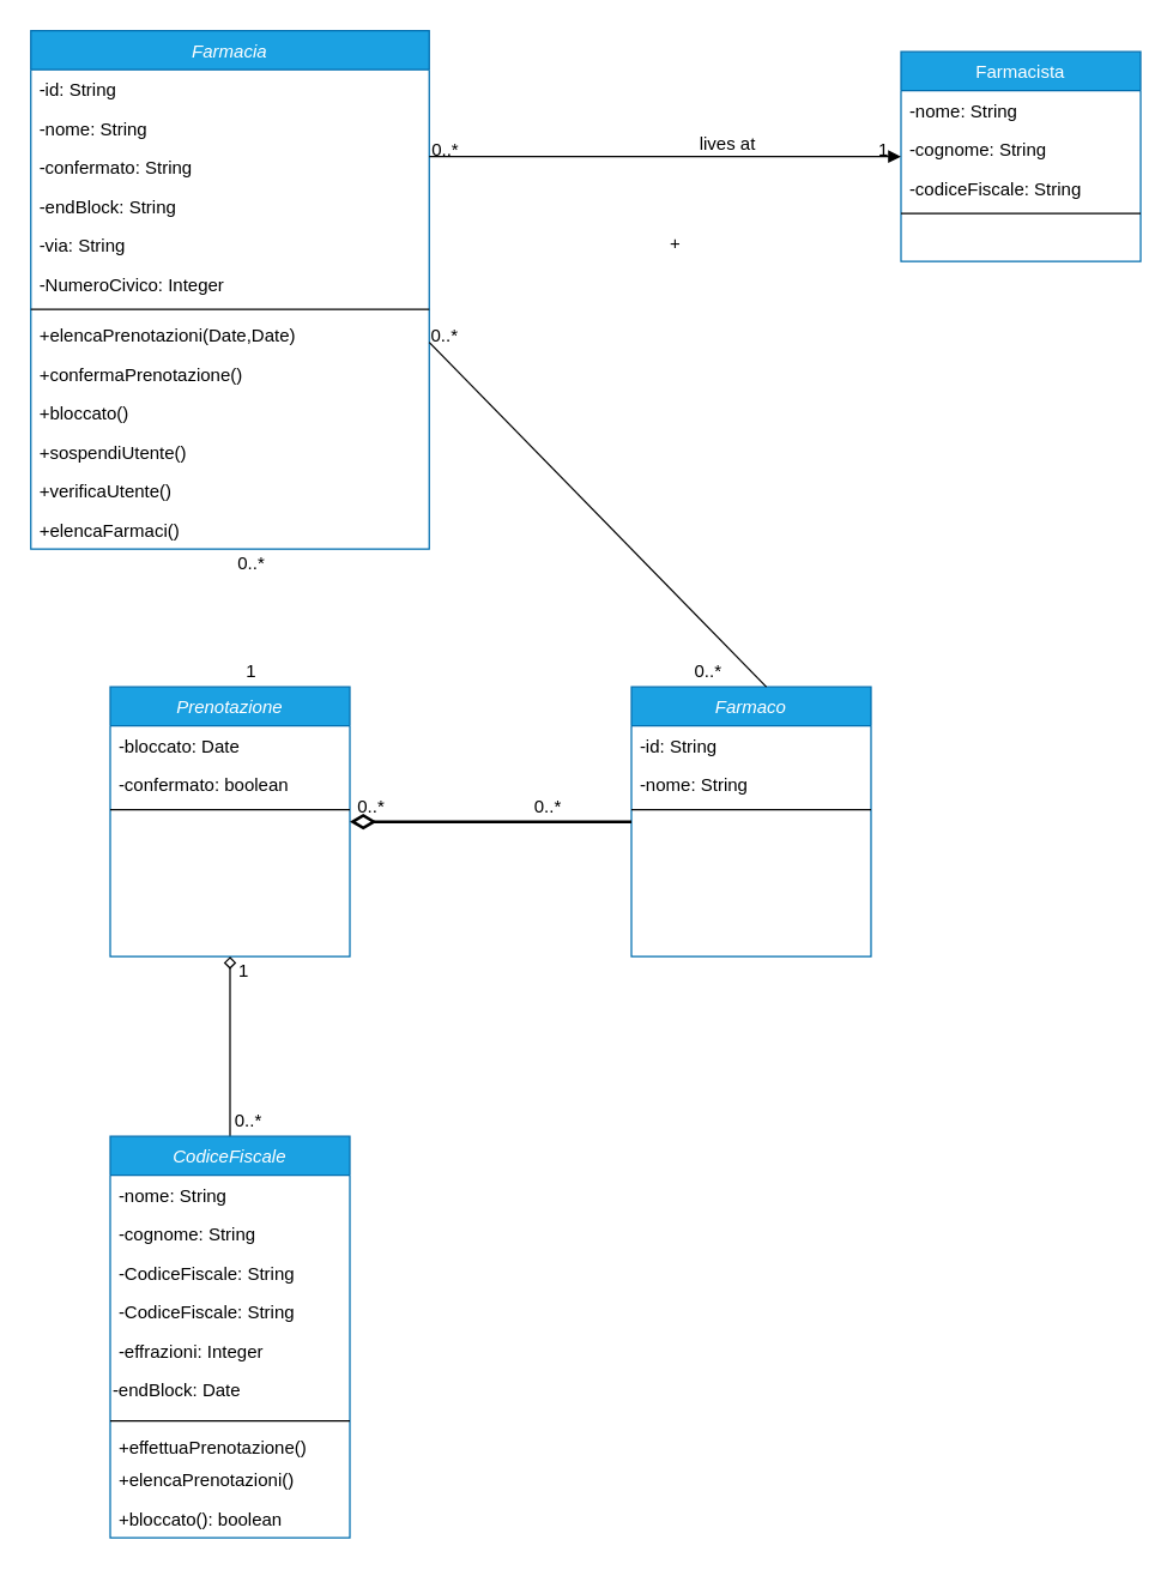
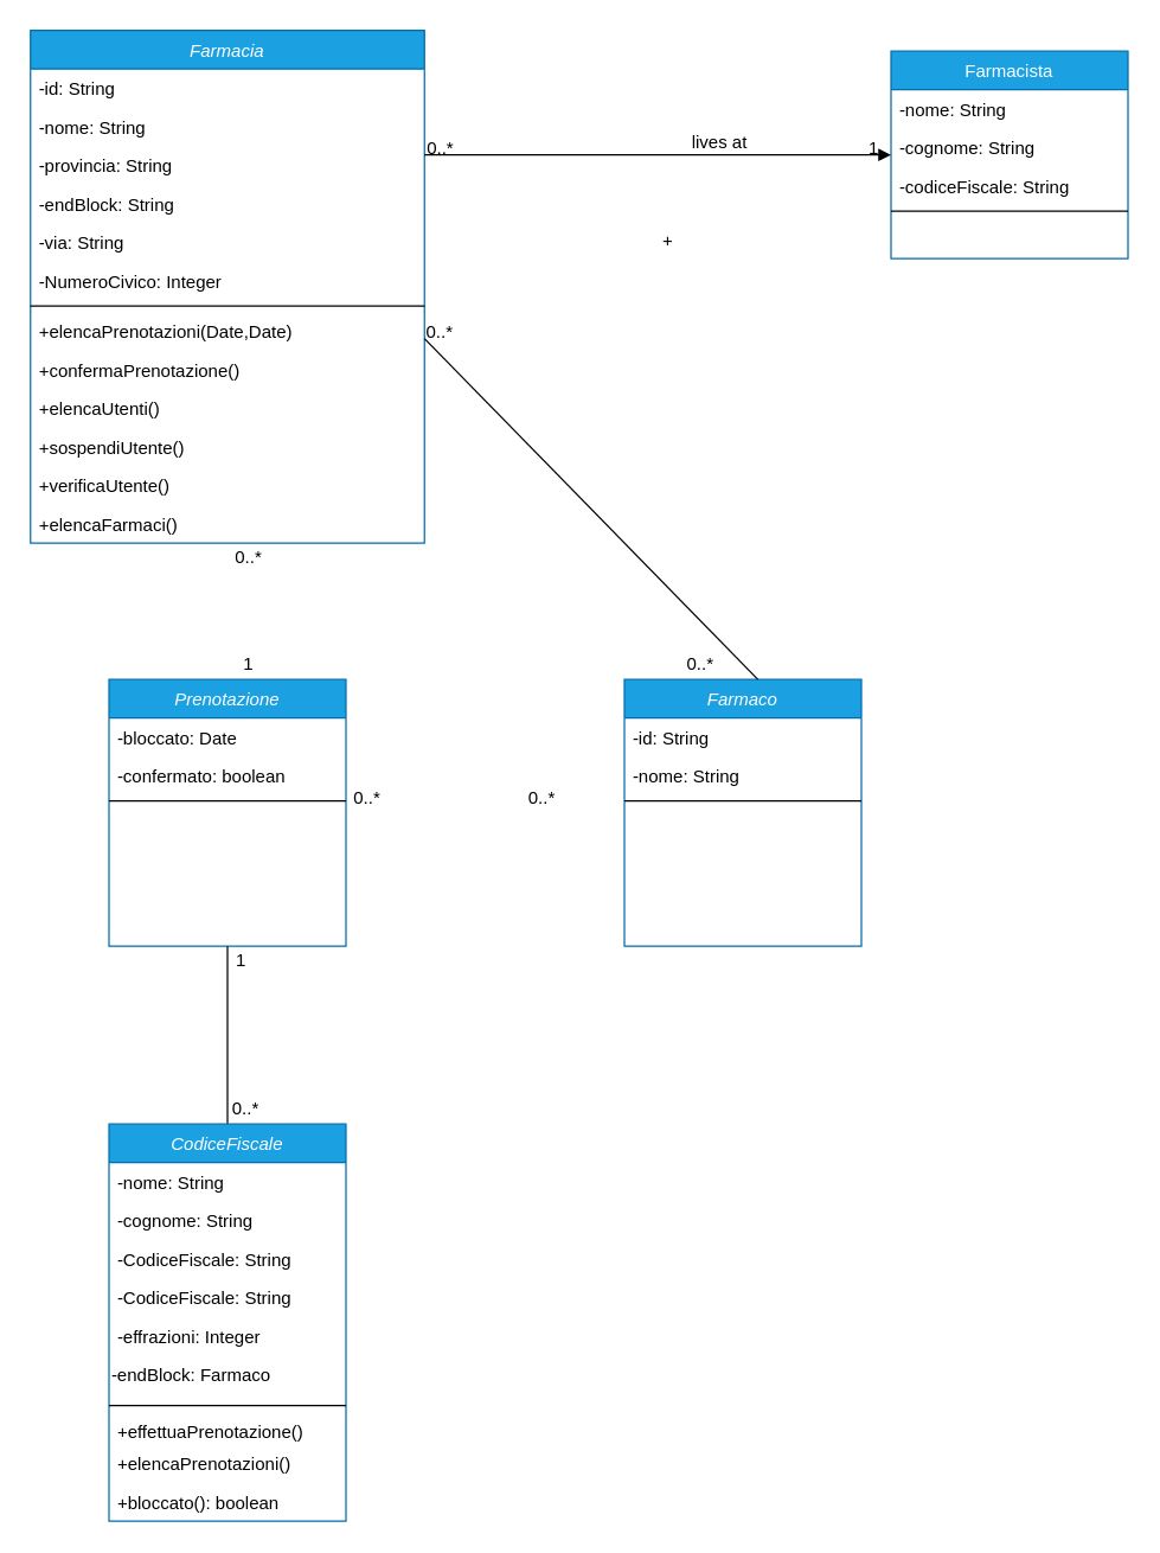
- <mxCell id="5" value="-confermato: String" style="text;align=left;verticalAlign=top;spacingLeft=4;spacingRight=4;overflow=hidden;rotatable=0;points=[[0,0.5],[1,0.5]];portConstraint=eastwest;rounded=0;shadow=0;html=0;" parent="2" vertex="1"><mxGeometry y="78" width="266" height="26" as="geometry" /></mxCell>
+ <mxCell id="5" value="-provincia: String" style="text;align=left;verticalAlign=top;spacingLeft=4;spacingRight=4;overflow=hidden;rotatable=0;points=[[0,0.5],[1,0.5]];portConstraint=eastwest;rounded=0;shadow=0;html=0;" parent="2" vertex="1"><mxGeometry y="78" width="266" height="26" as="geometry" /></mxCell>
- <mxCell id="12" value="+bloccato()" style="text;align=left;verticalAlign=top;spacingLeft=4;spacingRight=4;overflow=hidden;rotatable=0;points=[[0,0.5],[1,0.5]];portConstraint=eastwest;" vertex="1" parent="2"><mxGeometry y="242" width="266" height="26" as="geometry" /></mxCell>
+ <mxCell id="12" value="+elencaUtenti()" style="text;align=left;verticalAlign=top;spacingLeft=4;spacingRight=4;overflow=hidden;rotatable=0;points=[[0,0.5],[1,0.5]];portConstraint=eastwest;" vertex="1" parent="2"><mxGeometry y="242" width="266" height="26" as="geometry" /></mxCell>
- <mxCell id="34" value="" style="endArrow=none;html=1;exitX=1;exitY=0.5;exitDx=0;exitDy=0;entryX=0;entryY=0.5;entryDx=0;entryDy=0;endFill=0;startSize=12;sourcePerimeterSpacing=13;strokeWidth=2;startArrow=diamondThin;startFill=0;" parent="1" source="29" target="25" edge="1"><mxGeometry width="50" height="50" relative="1" as="geometry"><mxPoint x="241" y="531" as="sourcePoint" /><mxPoint x="697" y="558" as="targetPoint" /></mxGeometry></mxCell>
- <mxCell id="33" value="" style="endArrow=diamond;html=1;exitX=0.5;exitY=0;exitDx=0;exitDy=0;entryX=0.5;entryY=1;entryDx=0;entryDy=0;endFill=0;" parent="1" source="44" target="29" edge="1"><mxGeometry width="50" height="50" relative="1" as="geometry"><mxPoint x="154" y="758" as="sourcePoint" /><mxPoint x="687" y="558" as="targetPoint" /></mxGeometry></mxCell>
+ <mxCell id="33" value="" style="endArrow=none;html=1;exitX=0.5;exitY=0;exitDx=0;exitDy=0;entryX=0.5;entryY=1;entryDx=0;entryDy=0;endFill=0;" parent="1" source="44" target="29" edge="1"><mxGeometry width="50" height="50" relative="1" as="geometry"><mxPoint x="154" y="758" as="sourcePoint" /><mxPoint x="687" y="558" as="targetPoint" /></mxGeometry></mxCell>
- <mxCell id="50" value="&lt;font face=&quot;helvetica&quot;&gt;-endBlock: Date&lt;/font&gt;" style="text;whiteSpace=wrap;html=1;" vertex="1" parent="44"><mxGeometry y="156" width="160" height="30" as="geometry" /></mxCell>
+ <mxCell id="50" value="&lt;font face=&quot;helvetica&quot;&gt;-endBlock: Farmaco&lt;/font&gt;" style="text;whiteSpace=wrap;html=1;" vertex="1" parent="44"><mxGeometry y="156" width="160" height="30" as="geometry" /></mxCell>
